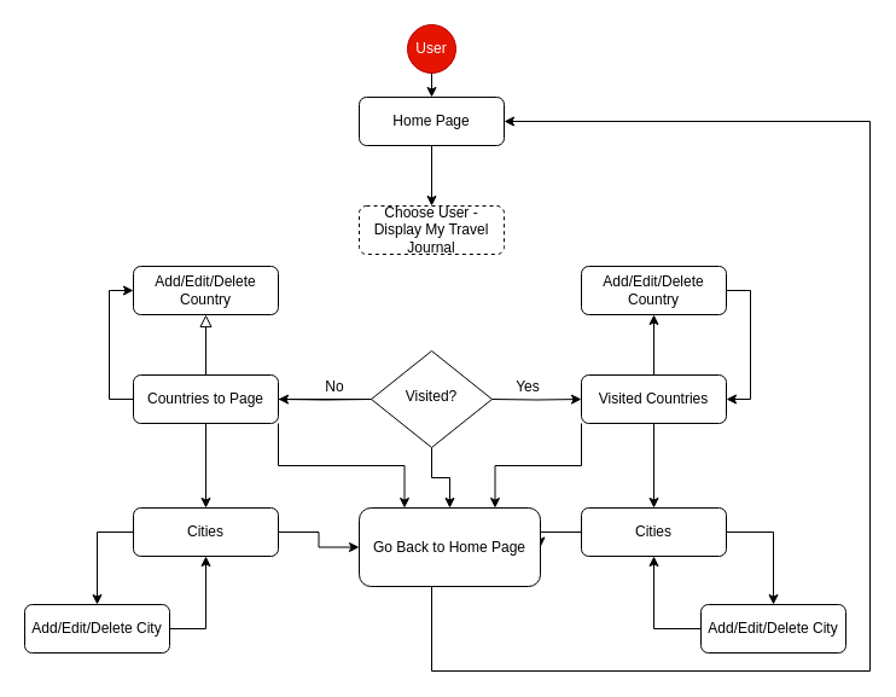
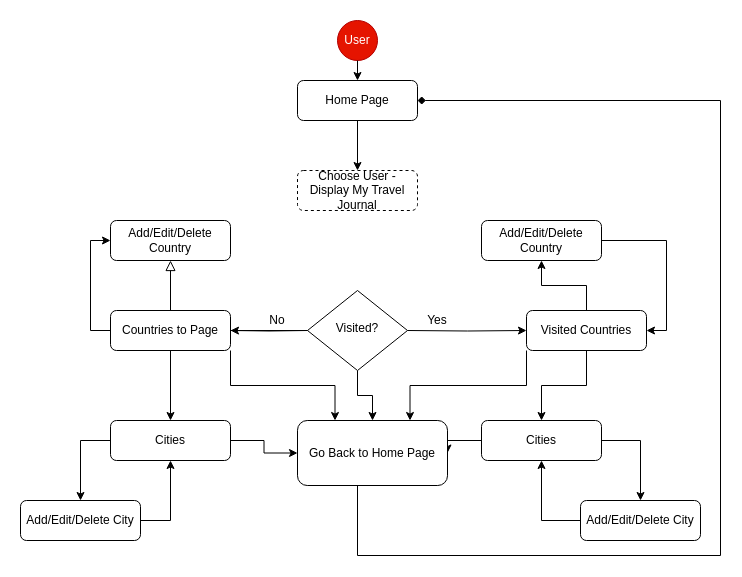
- <mxCell id="35" style="edgeStyle=orthogonalEdgeStyle;rounded=0;orthogonalLoop=1;jettySize=auto;html=1;exitX=0.5;exitY=1;exitDx=0;exitDy=0;entryX=1;entryY=0.5;entryDx=0;entryDy=0;" edge="1" parent="1" source="36" target="3"><mxGeometry relative="1" as="geometry"><mxPoint x="550" y="110" as="targetPoint" /><Array as="points"><mxPoint x="357" y="555" /><mxPoint x="720" y="555" /><mxPoint x="720" y="100" /></Array></mxGeometry></mxCell>
+ <mxCell id="35" style="edgeStyle=orthogonalEdgeStyle;rounded=0;orthogonalLoop=1;jettySize=auto;html=1;exitX=0.5;exitY=1;exitDx=0;exitDy=0;entryX=1;entryY=0.5;entryDx=0;entryDy=0;endArrow=diamond;" edge="1" parent="1" source="36" target="3"><mxGeometry relative="1" as="geometry"><mxPoint x="550" y="110" as="targetPoint" /><Array as="points"><mxPoint x="357" y="555" /><mxPoint x="720" y="555" /><mxPoint x="720" y="100" /></Array></mxGeometry></mxCell>
- <mxCell id="16" value="Visited Countries" style="rounded=1;whiteSpace=wrap;html=1;fontSize=12;glass=0;strokeWidth=1;shadow=0;" vertex="1" parent="1"><mxGeometry x="481" y="310" width="120" height="40" as="geometry" /></mxCell>
+ <mxCell id="16" value="Visited Countries" style="rounded=1;whiteSpace=wrap;html=1;fontSize=12;glass=0;strokeWidth=1;shadow=0;" vertex="1" parent="1"><mxGeometry x="526" y="310" width="120" height="40" as="geometry" /></mxCell>
